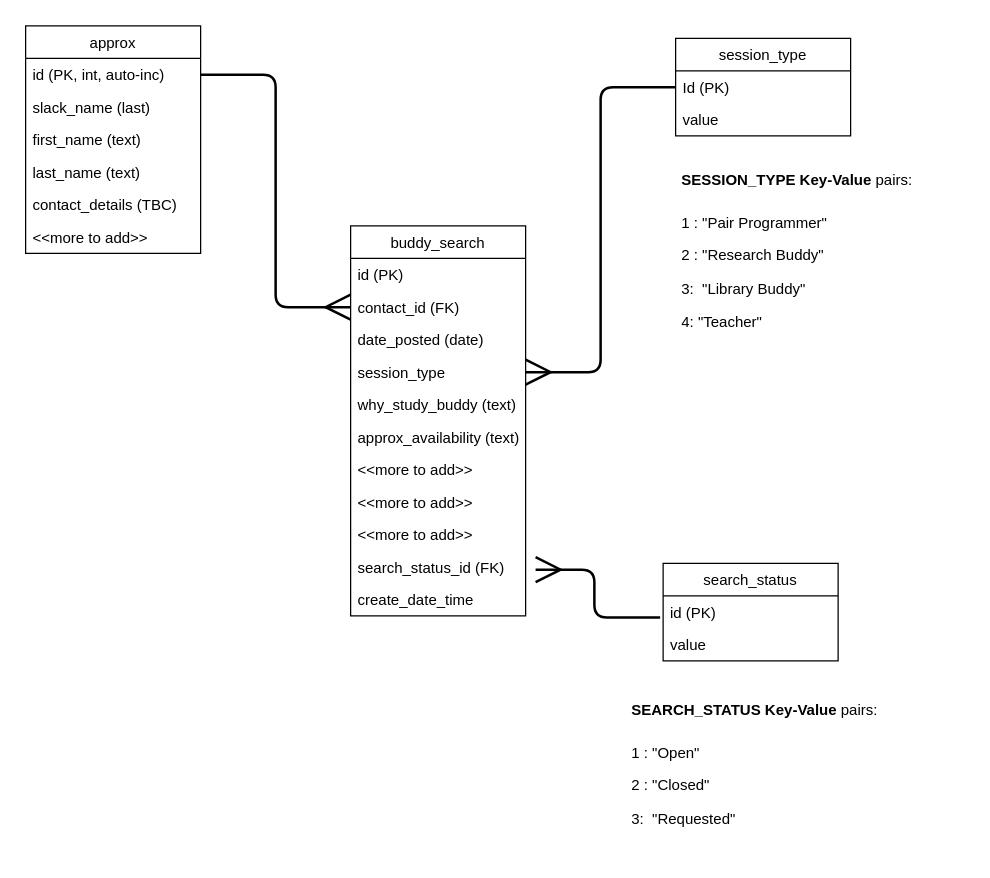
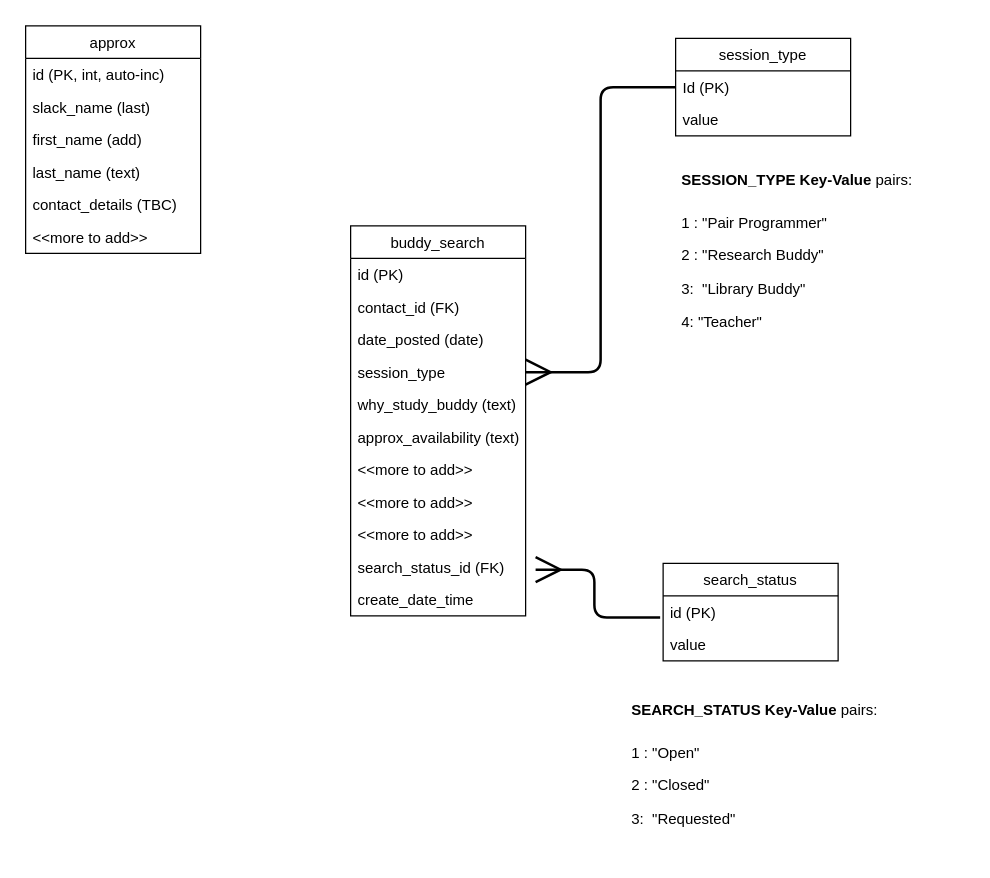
- <mxCell id="18" value="first_name (text)" style="text;strokeColor=none;fillColor=none;align=left;verticalAlign=top;spacingLeft=4;spacingRight=4;overflow=hidden;rotatable=0;points=[[0,0.5],[1,0.5]];portConstraint=eastwest;" parent="15" vertex="1"><mxGeometry y="78" width="140" height="26" as="geometry" /></mxCell>
+ <mxCell id="18" value="first_name (add)" style="text;strokeColor=none;fillColor=none;align=left;verticalAlign=top;spacingLeft=4;spacingRight=4;overflow=hidden;rotatable=0;points=[[0,0.5],[1,0.5]];portConstraint=eastwest;" parent="15" vertex="1"><mxGeometry y="78" width="140" height="26" as="geometry" /></mxCell>
- <mxCell id="14" style="edgeStyle=orthogonalEdgeStyle;html=1;entryX=0;entryY=0.5;entryDx=0;entryDy=0;endArrow=ERmany;endFill=0;strokeWidth=2;endSize=17;startSize=0;jumpSize=0;exitX=1;exitY=0.5;exitDx=0;exitDy=0;" parent="1" source="16" target="4" edge="1"><mxGeometry relative="1" as="geometry" /></mxCell>
